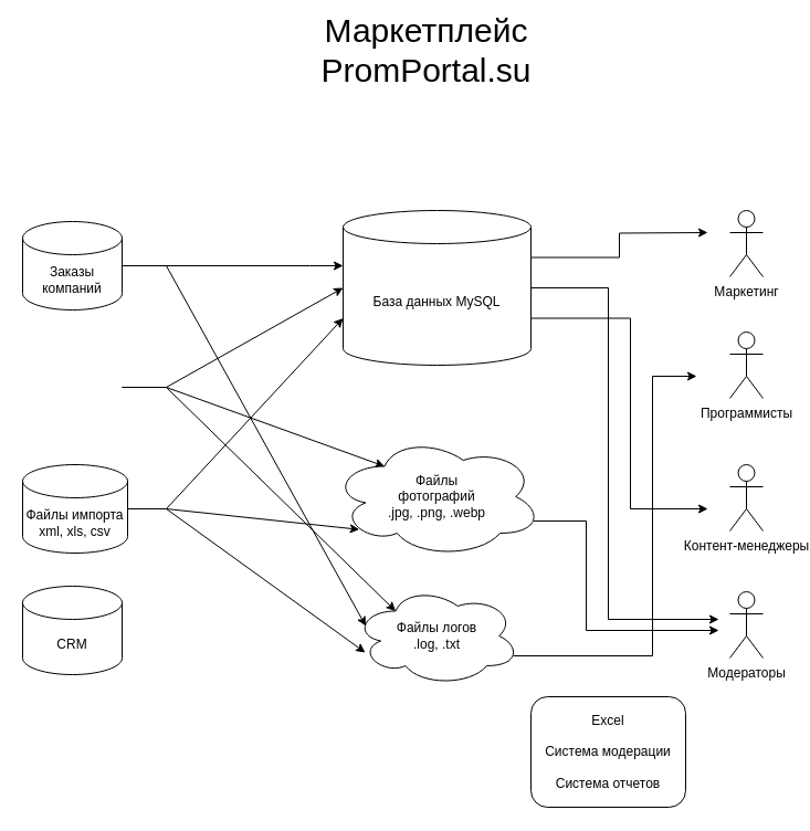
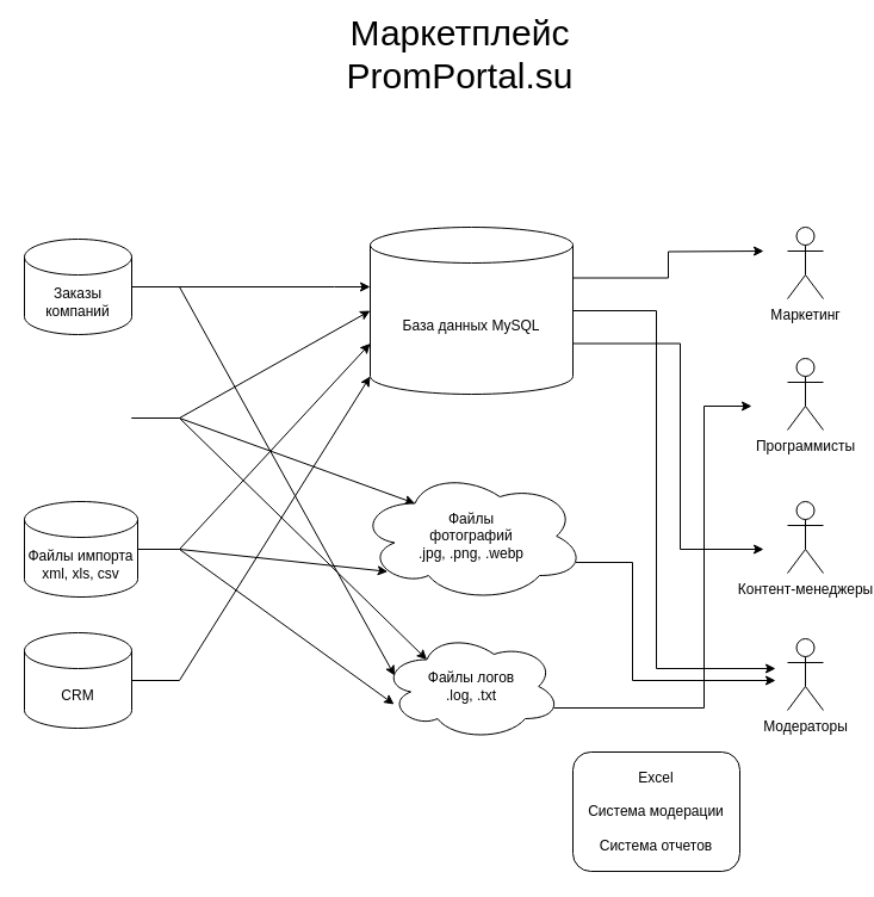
+ <mxCell id="11" style="edgeStyle=none;rounded=0;orthogonalLoop=1;jettySize=auto;html=1;exitX=1;exitY=0.5;exitDx=0;exitDy=0;exitPerimeter=0;entryX=0;entryY=1;entryDx=0;entryDy=-15;entryPerimeter=0;" parent="1" source="6" target="15" edge="1"><mxGeometry relative="1" as="geometry"><Array as="points"><mxPoint x="150" y="570" /></Array></mxGeometry></mxCell>
